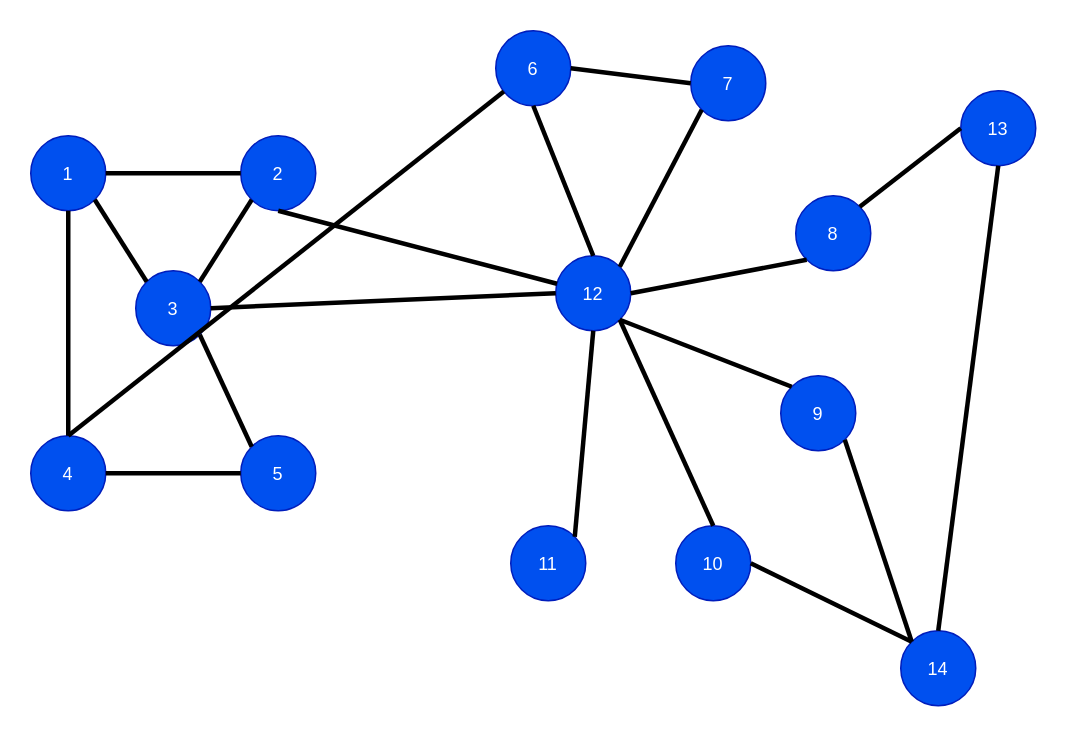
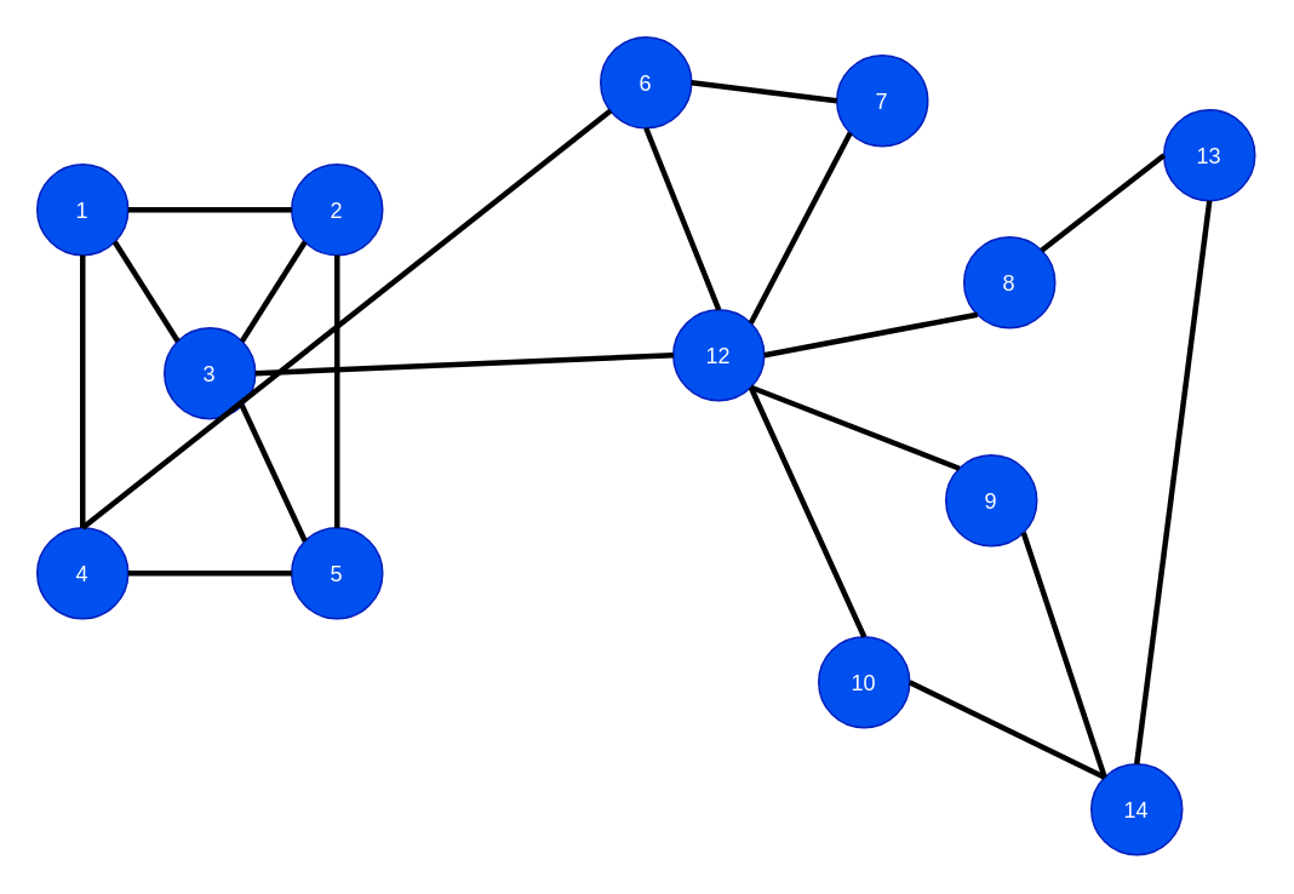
- <mxCell id="35" value="" style="endArrow=none;rounded=0;exitX=0.5;exitY=1;exitDx=0;exitDy=0;strokeWidth=3;" edge="1" parent="1" source="3" target="12"><mxGeometry width="50" height="50" relative="1" as="geometry"><mxPoint x="190" y="255" as="sourcePoint" /><mxPoint x="420" y="245" as="targetPoint" /></mxGeometry></mxCell>
+ <mxCell id="35" value="" style="endArrow=none;rounded=0;exitX=0.5;exitY=1;exitDx=0;exitDy=0;entryX=0.5;entryY=0;entryDx=0;entryDy=0;strokeWidth=3;" edge="1" parent="1" source="3" target="6"><mxGeometry width="50" height="50" relative="1" as="geometry"><mxPoint x="190" y="255" as="sourcePoint" /><mxPoint x="420" y="245" as="targetPoint" /></mxGeometry></mxCell>
- <mxCell id="27" value="" style="endArrow=none;rounded=0;exitX=1;exitY=0;exitDx=0;exitDy=0;entryX=0.5;entryY=1;entryDx=0;entryDy=0;strokeWidth=3;" parent="1" source="4" target="12" edge="1"><mxGeometry width="50" height="50" relative="1" as="geometry"><mxPoint x="260" y="325" as="sourcePoint" /><mxPoint x="490" y="315" as="targetPoint" /></mxGeometry></mxCell>
- <mxCell id="4" value="11" style="ellipse;aspect=fixed;fillColor=#0050ef;fontColor=#ffffff;strokeColor=#001DBC;" parent="1" vertex="1"><mxGeometry x="340" y="350" width="50" height="50" as="geometry" /></mxCell>
